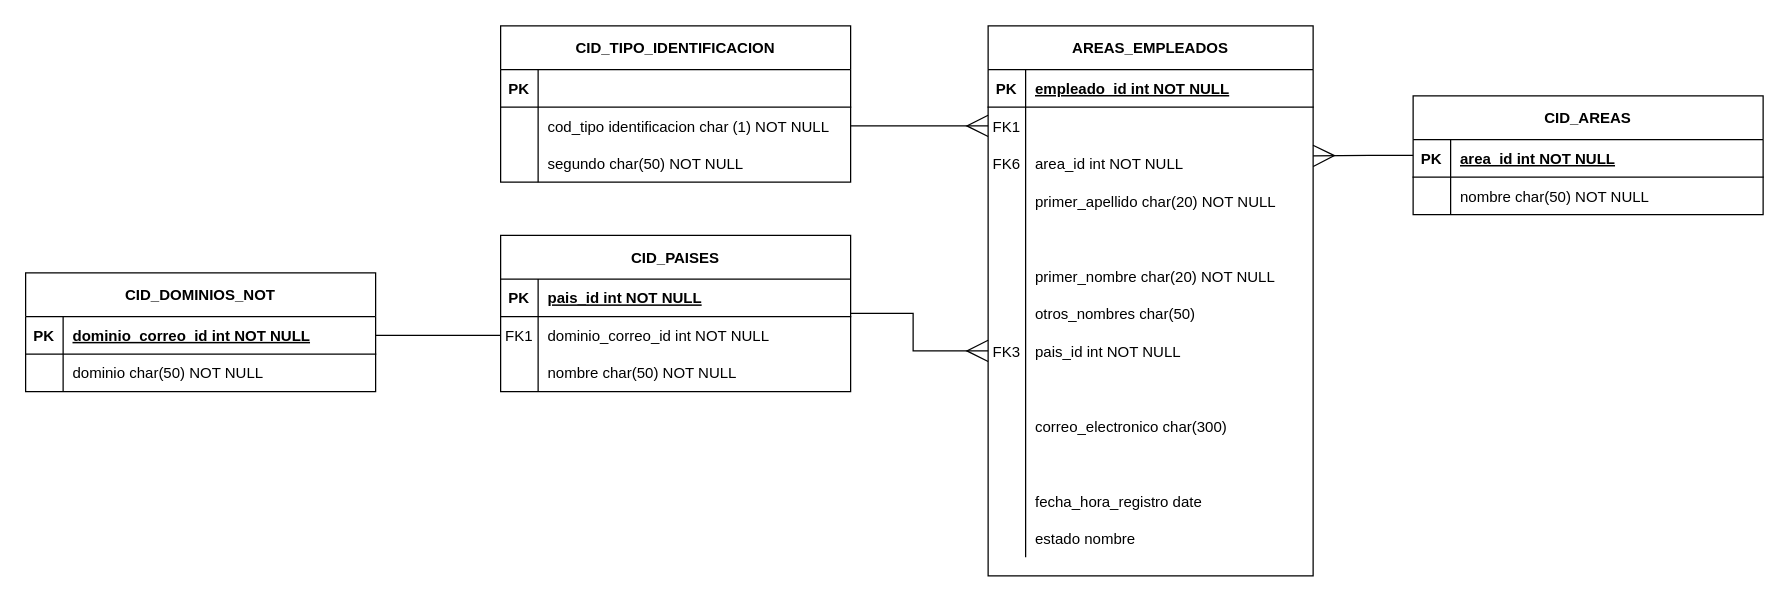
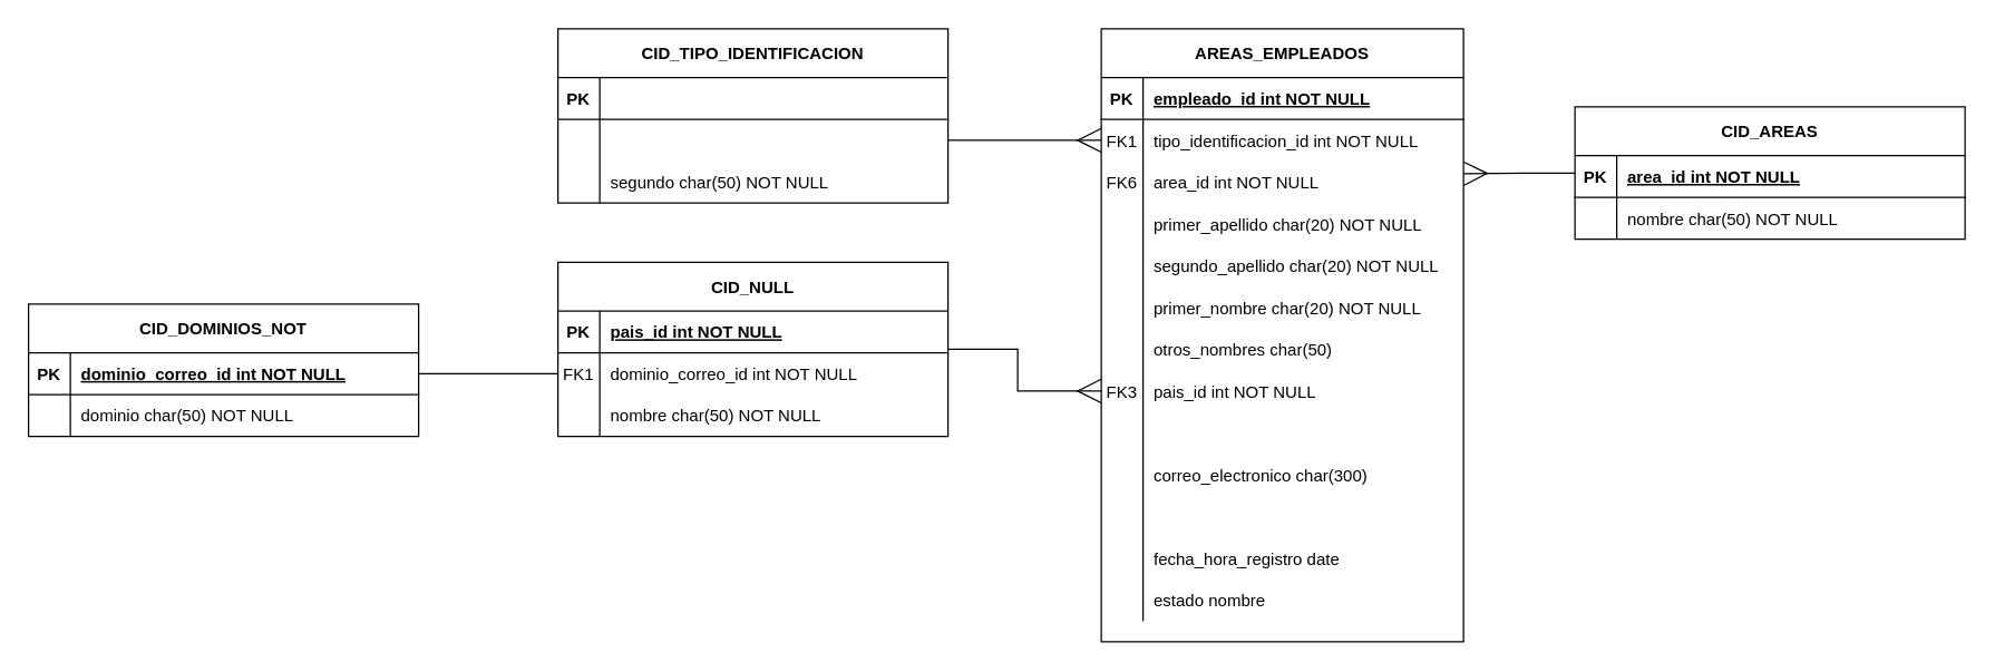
- <mxCell id="45" value="cod_tipo identificacion char (1) NOT NULL" style="shape=partialRectangle;overflow=hidden;connectable=0;fillColor=none;top=0;left=0;bottom=0;right=0;align=left;spacingLeft=6;fontStyle=0" parent="43" vertex="1"><mxGeometry x="30" width="250" height="30" as="geometry" /></mxCell>
+ <mxCell id="8" value="tipo_identificacion_id int NOT NULL" style="shape=partialRectangle;overflow=hidden;connectable=0;fillColor=none;top=0;left=0;bottom=0;right=0;align=left;spacingLeft=6;fontStyle=0" parent="6" vertex="1"><mxGeometry x="30" width="230" height="30" as="geometry" /></mxCell>
+ <mxCell id="17" value="segundo_apellido char(20) NOT NULL" style="shape=partialRectangle;overflow=hidden;connectable=0;fillColor=none;top=0;left=0;bottom=0;right=0;align=left;spacingLeft=6;fontStyle=0" parent="15" vertex="1"><mxGeometry x="30" width="230" height="30" as="geometry" /></mxCell>
- <mxCell id="66" value="CID_PAISES" style="shape=table;startSize=35;container=1;collapsible=1;childLayout=tableLayout;fixedRows=1;rowLines=0;fontStyle=1;align=center;resizeLast=1;" parent="1" vertex="1"><mxGeometry x="400" y="187.5" width="280" height="125" as="geometry" /></mxCell>
+ <mxCell id="66" value="CID_NULL" style="shape=table;startSize=35;container=1;collapsible=1;childLayout=tableLayout;fixedRows=1;rowLines=0;fontStyle=1;align=center;resizeLast=1;" parent="1" vertex="1"><mxGeometry x="400" y="187.5" width="280" height="125" as="geometry" /></mxCell>
